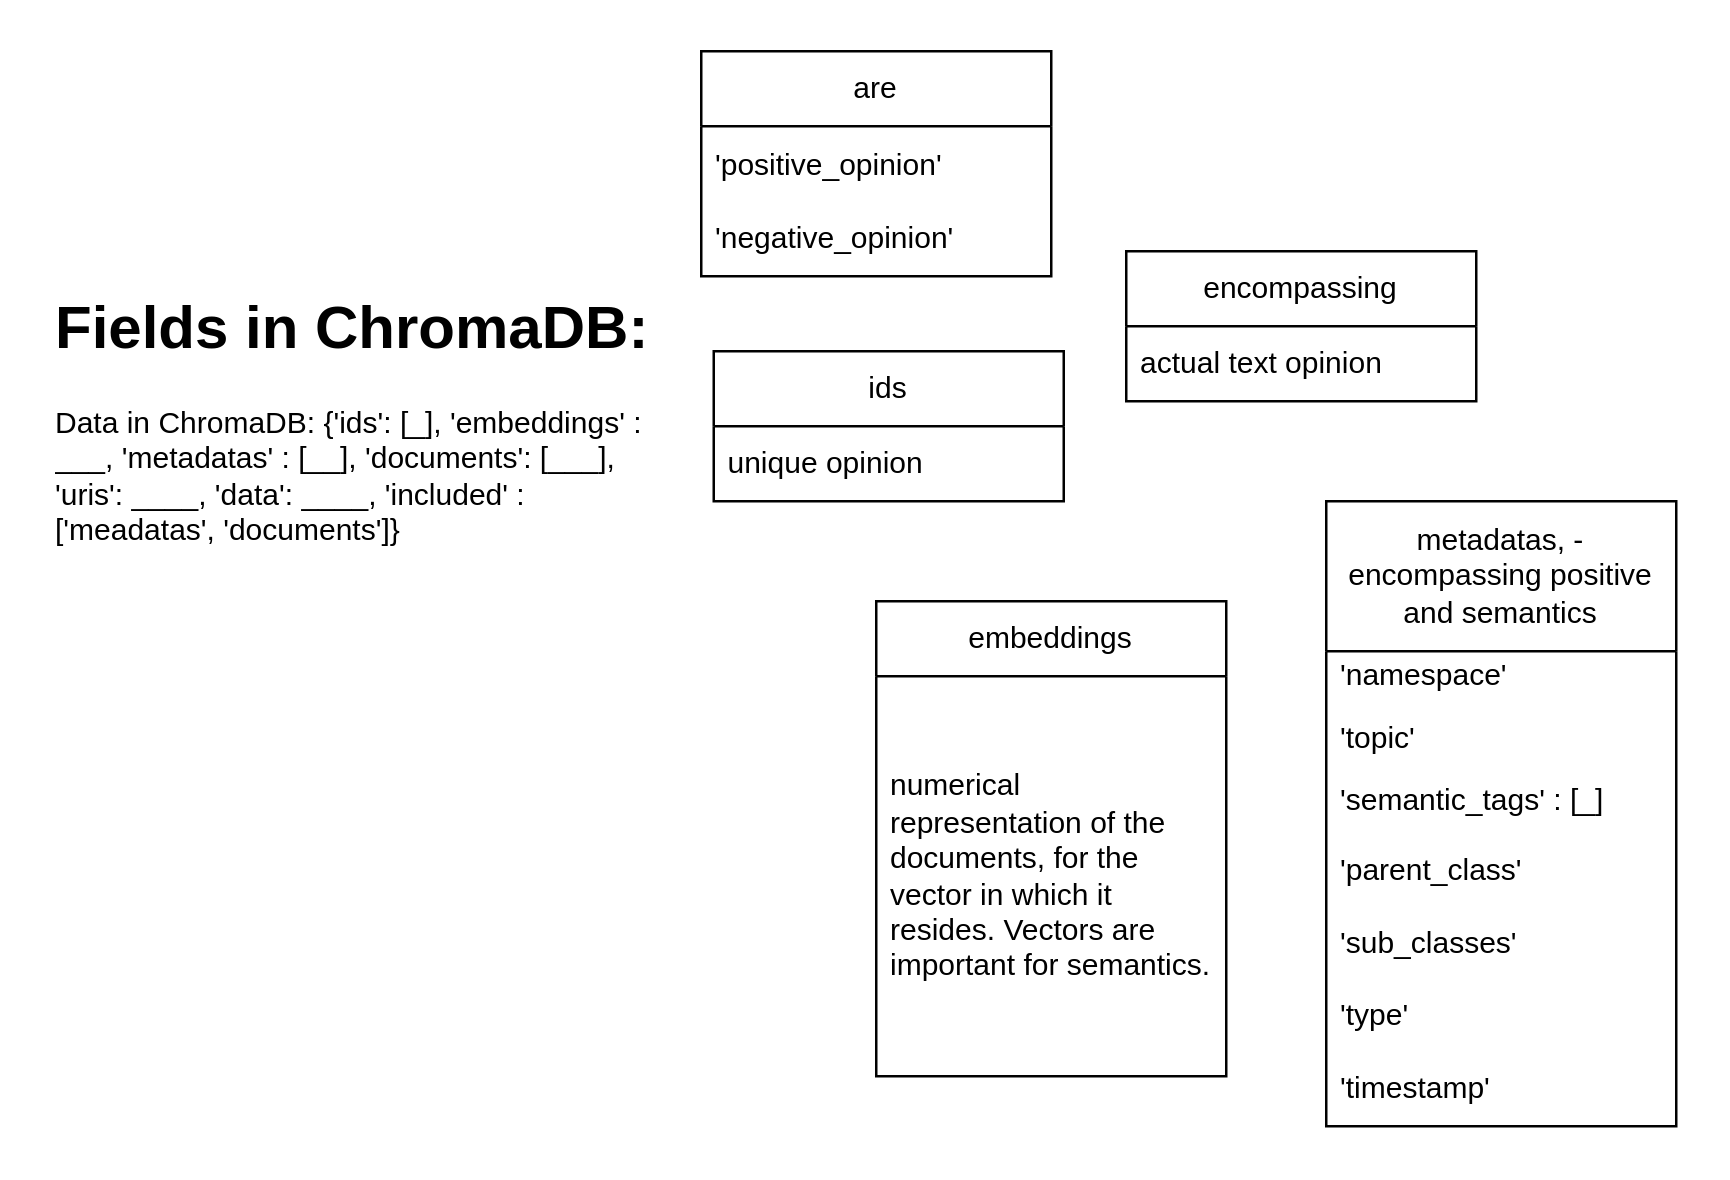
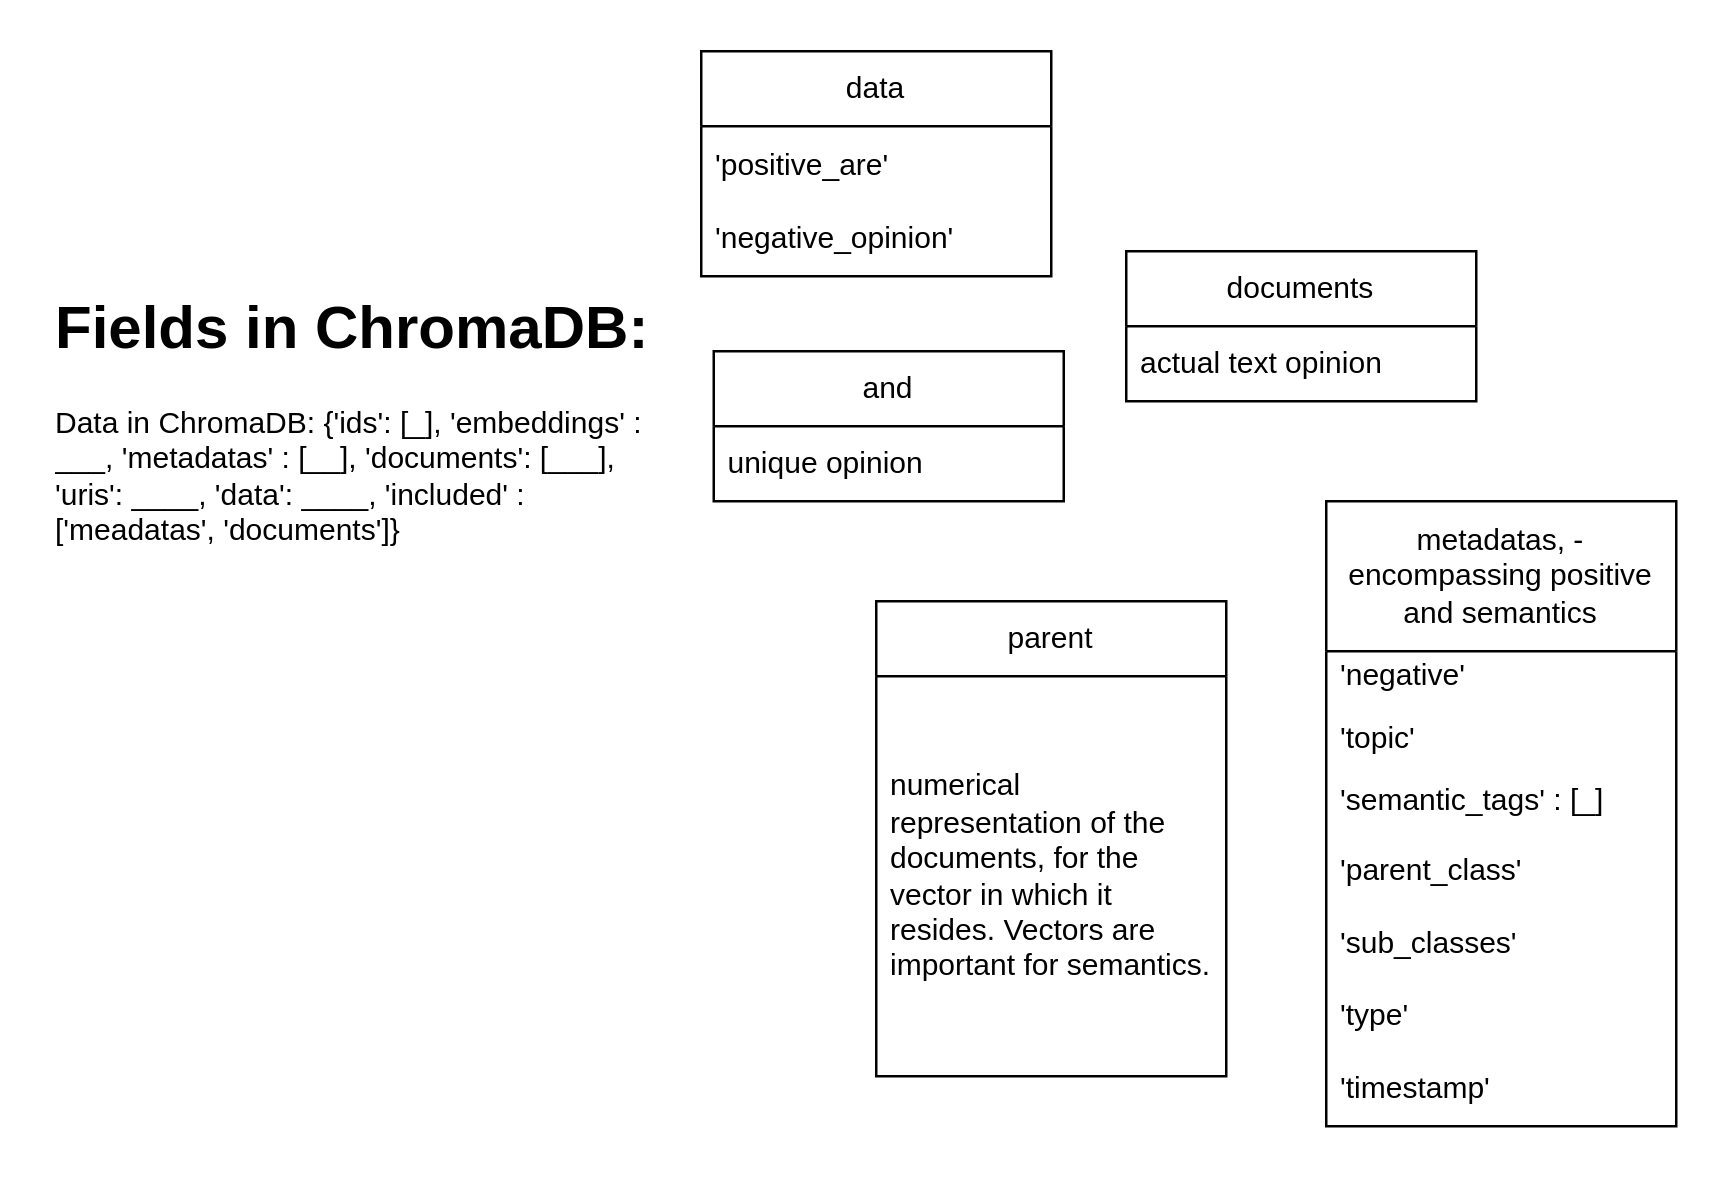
- <mxCell id="13" value="are" style="swimlane;fontStyle=0;childLayout=stackLayout;horizontal=1;startSize=30;horizontalStack=0;resizeParent=1;resizeParentMax=0;resizeLast=0;collapsible=1;marginBottom=0;whiteSpace=wrap;html=1;" vertex="1" parent="1"><mxGeometry x="280" y="20" width="140" height="90" as="geometry" /></mxCell>
+ <mxCell id="13" value="data" style="swimlane;fontStyle=0;childLayout=stackLayout;horizontal=1;startSize=30;horizontalStack=0;resizeParent=1;resizeParentMax=0;resizeLast=0;collapsible=1;marginBottom=0;whiteSpace=wrap;html=1;" vertex="1" parent="1"><mxGeometry x="280" y="20" width="140" height="90" as="geometry" /></mxCell>
- <mxCell id="14" value="'positive_opinion'&lt;div&gt;&lt;br&gt;&lt;/div&gt;&lt;div&gt;'negative_opinion'&lt;/div&gt;" style="text;strokeColor=none;fillColor=none;align=left;verticalAlign=middle;spacingLeft=4;spacingRight=4;overflow=hidden;points=[[0,0.5],[1,0.5]];portConstraint=eastwest;rotatable=0;whiteSpace=wrap;html=1;" vertex="1" parent="13"><mxGeometry y="30" width="140" height="60" as="geometry" /></mxCell>
+ <mxCell id="14" value="'positive_are'&lt;div&gt;&lt;br&gt;&lt;/div&gt;&lt;div&gt;'negative_opinion'&lt;/div&gt;" style="text;strokeColor=none;fillColor=none;align=left;verticalAlign=middle;spacingLeft=4;spacingRight=4;overflow=hidden;points=[[0,0.5],[1,0.5]];portConstraint=eastwest;rotatable=0;whiteSpace=wrap;html=1;" vertex="1" parent="13"><mxGeometry y="30" width="140" height="60" as="geometry" /></mxCell>
- <mxCell id="11" value="encompassing" style="swimlane;fontStyle=0;childLayout=stackLayout;horizontal=1;startSize=30;horizontalStack=0;resizeParent=1;resizeParentMax=0;resizeLast=0;collapsible=1;marginBottom=0;whiteSpace=wrap;html=1;" vertex="1" parent="1"><mxGeometry x="450" y="100" width="140" height="60" as="geometry" /></mxCell>
+ <mxCell id="11" value="documents" style="swimlane;fontStyle=0;childLayout=stackLayout;horizontal=1;startSize=30;horizontalStack=0;resizeParent=1;resizeParentMax=0;resizeLast=0;collapsible=1;marginBottom=0;whiteSpace=wrap;html=1;" vertex="1" parent="1"><mxGeometry x="450" y="100" width="140" height="60" as="geometry" /></mxCell>
- <mxCell id="3" value="ids" style="swimlane;fontStyle=0;childLayout=stackLayout;horizontal=1;startSize=30;horizontalStack=0;resizeParent=1;resizeParentMax=0;resizeLast=0;collapsible=1;marginBottom=0;whiteSpace=wrap;html=1;" vertex="1" parent="1"><mxGeometry x="285" y="140" width="140" height="60" as="geometry" /></mxCell>
+ <mxCell id="3" value="and" style="swimlane;fontStyle=0;childLayout=stackLayout;horizontal=1;startSize=30;horizontalStack=0;resizeParent=1;resizeParentMax=0;resizeLast=0;collapsible=1;marginBottom=0;whiteSpace=wrap;html=1;" vertex="1" parent="1"><mxGeometry x="285" y="140" width="140" height="60" as="geometry" /></mxCell>
- <mxCell id="5" value="embeddings" style="swimlane;fontStyle=0;childLayout=stackLayout;horizontal=1;startSize=30;horizontalStack=0;resizeParent=1;resizeParentMax=0;resizeLast=0;collapsible=1;marginBottom=0;whiteSpace=wrap;html=1;" vertex="1" parent="1"><mxGeometry x="350" y="240" width="140" height="190" as="geometry" /></mxCell>
+ <mxCell id="5" value="parent" style="swimlane;fontStyle=0;childLayout=stackLayout;horizontal=1;startSize=30;horizontalStack=0;resizeParent=1;resizeParentMax=0;resizeLast=0;collapsible=1;marginBottom=0;whiteSpace=wrap;html=1;" vertex="1" parent="1"><mxGeometry x="350" y="240" width="140" height="190" as="geometry" /></mxCell>
- <mxCell id="8" value="'namespace'" style="text;strokeColor=none;fillColor=none;align=left;verticalAlign=middle;spacingLeft=4;spacingRight=4;overflow=hidden;points=[[0,0.5],[1,0.5]];portConstraint=eastwest;rotatable=0;whiteSpace=wrap;html=1;" vertex="1" parent="7"><mxGeometry y="60" width="140" height="20" as="geometry" /></mxCell>
+ <mxCell id="8" value="'negative'" style="text;strokeColor=none;fillColor=none;align=left;verticalAlign=middle;spacingLeft=4;spacingRight=4;overflow=hidden;points=[[0,0.5],[1,0.5]];portConstraint=eastwest;rotatable=0;whiteSpace=wrap;html=1;" vertex="1" parent="7"><mxGeometry y="60" width="140" height="20" as="geometry" /></mxCell>
